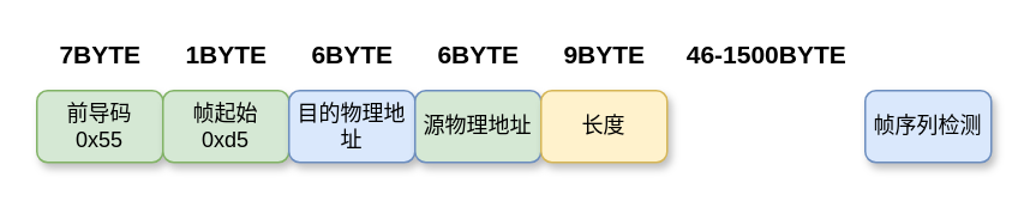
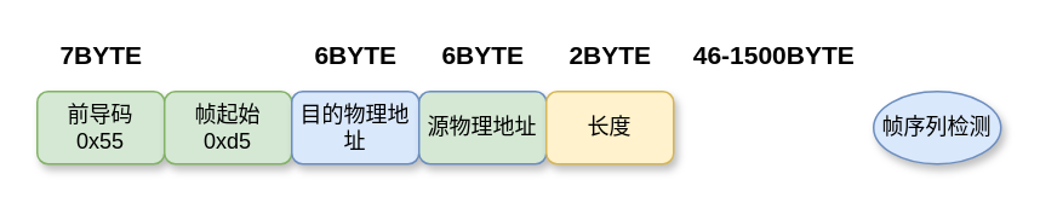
- <mxCell id="9" value="1BYTE" style="text;html=1;align=center;verticalAlign=middle;resizable=0;points=[];autosize=1;fontStyle=1;fontSize=14;" vertex="1" parent="1"><mxGeometry x="95" y="20" width="60" height="20" as="geometry" /></mxCell>
- <mxCell id="12" value="9BYTE" style="text;html=1;align=center;verticalAlign=middle;resizable=0;points=[];autosize=1;fontStyle=1;fontSize=14;" vertex="1" parent="1"><mxGeometry x="305" y="20" width="60" height="20" as="geometry" /></mxCell>
+ <mxCell id="12" value="2BYTE" style="text;html=1;align=center;verticalAlign=middle;resizable=0;points=[];autosize=1;fontStyle=1;fontSize=14;" vertex="1" parent="1"><mxGeometry x="305" y="20" width="60" height="20" as="geometry" /></mxCell>
- <mxCell id="8" value="帧序列检测" style="rounded=1;whiteSpace=wrap;html=1;fillColor=#dae8fc;strokeColor=#6c8ebf;glass=0;shadow=1;" vertex="1" parent="1"><mxGeometry x="480" y="50" width="70" height="40" as="geometry" /></mxCell>
+ <mxCell id="8" value="帧序列检测" style="ellipse;whiteSpace=wrap;html=1;fillColor=#dae8fc;strokeColor=#6c8ebf;glass=0;shadow=1;" vertex="1" parent="1"><mxGeometry x="480" y="50" width="70" height="40" as="geometry" /></mxCell>
